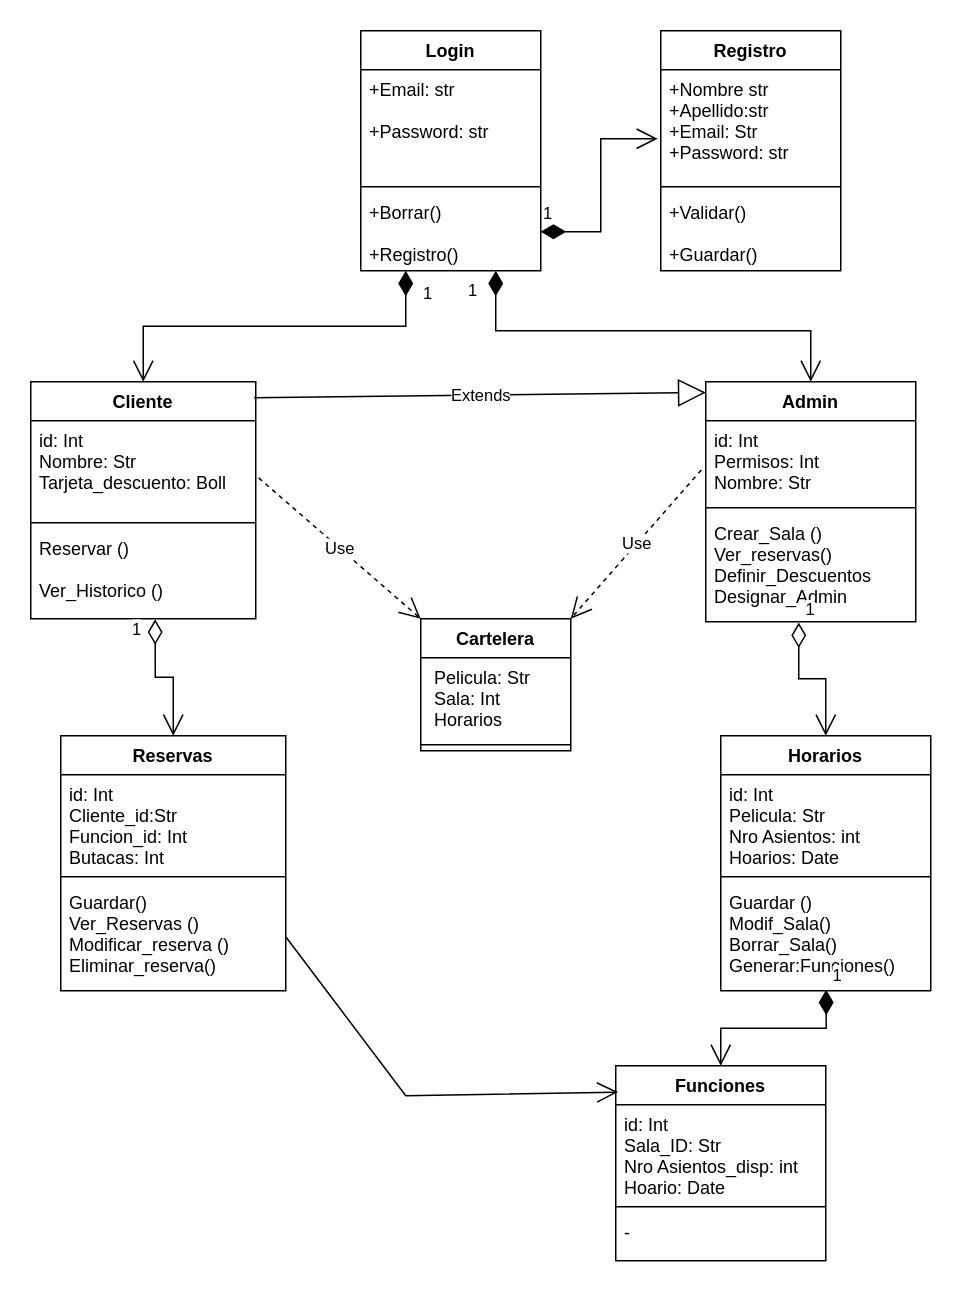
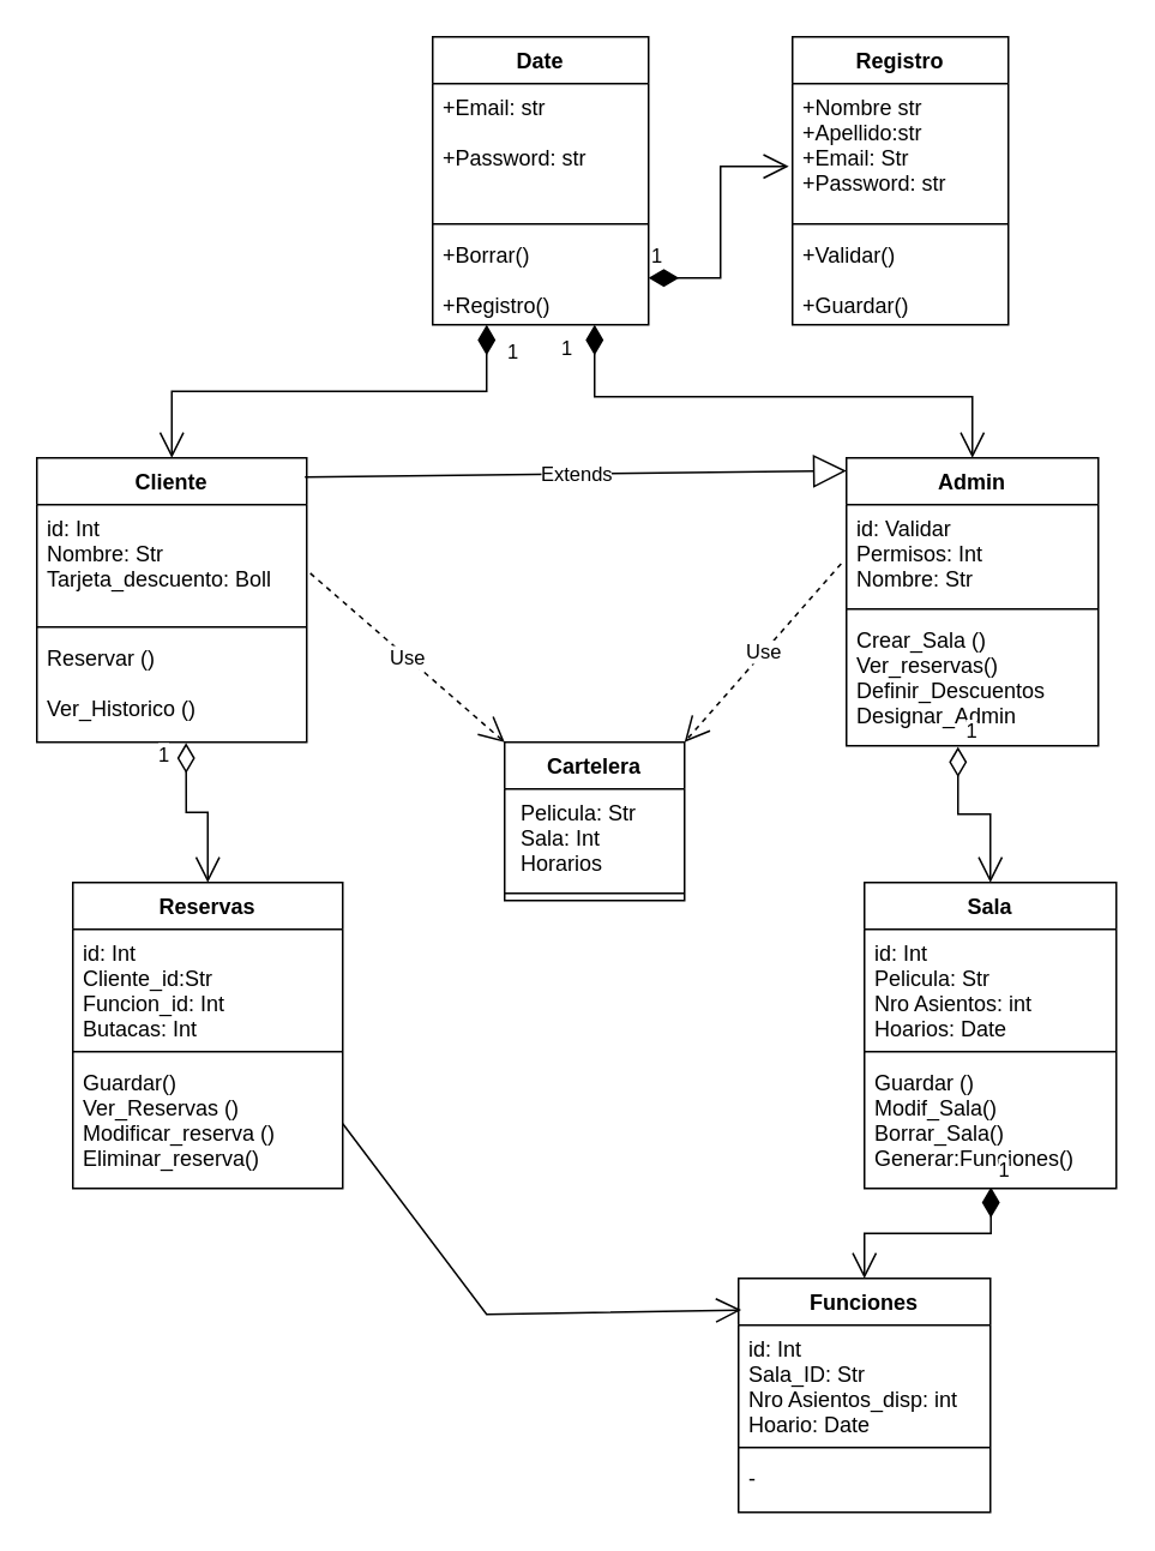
- <mxCell id="2" value="Login" style="swimlane;fontStyle=1;align=center;verticalAlign=top;childLayout=stackLayout;horizontal=1;startSize=26;horizontalStack=0;resizeParent=1;resizeParentMax=0;resizeLast=0;collapsible=1;marginBottom=0;" vertex="1" parent="1"><mxGeometry x="240" y="20" width="120" height="160" as="geometry" /></mxCell>
+ <mxCell id="2" value="Date" style="swimlane;fontStyle=1;align=center;verticalAlign=top;childLayout=stackLayout;horizontal=1;startSize=26;horizontalStack=0;resizeParent=1;resizeParentMax=0;resizeLast=0;collapsible=1;marginBottom=0;" vertex="1" parent="1"><mxGeometry x="240" y="20" width="120" height="160" as="geometry" /></mxCell>
- <mxCell id="15" value="id: Int&#10;Permisos: Int&#10;Nombre: Str" style="text;strokeColor=none;fillColor=none;align=left;verticalAlign=top;spacingLeft=4;spacingRight=4;overflow=hidden;rotatable=0;points=[[0,0.5],[1,0.5]];portConstraint=eastwest;" vertex="1" parent="14"><mxGeometry y="26" width="140" height="54" as="geometry" /></mxCell>
+ <mxCell id="15" value="id: Validar&#10;Permisos: Int&#10;Nombre: Str" style="text;strokeColor=none;fillColor=none;align=left;verticalAlign=top;spacingLeft=4;spacingRight=4;overflow=hidden;rotatable=0;points=[[0,0.5],[1,0.5]];portConstraint=eastwest;" vertex="1" parent="14"><mxGeometry y="26" width="140" height="54" as="geometry" /></mxCell>
- <mxCell id="32" value="Horarios" style="swimlane;fontStyle=1;align=center;verticalAlign=top;childLayout=stackLayout;horizontal=1;startSize=26;horizontalStack=0;resizeParent=1;resizeParentMax=0;resizeLast=0;collapsible=1;marginBottom=0;" vertex="1" parent="1"><mxGeometry x="480" y="490" width="140" height="170" as="geometry" /></mxCell>
+ <mxCell id="32" value="Sala" style="swimlane;fontStyle=1;align=center;verticalAlign=top;childLayout=stackLayout;horizontal=1;startSize=26;horizontalStack=0;resizeParent=1;resizeParentMax=0;resizeLast=0;collapsible=1;marginBottom=0;" vertex="1" parent="1"><mxGeometry x="480" y="490" width="140" height="170" as="geometry" /></mxCell>
